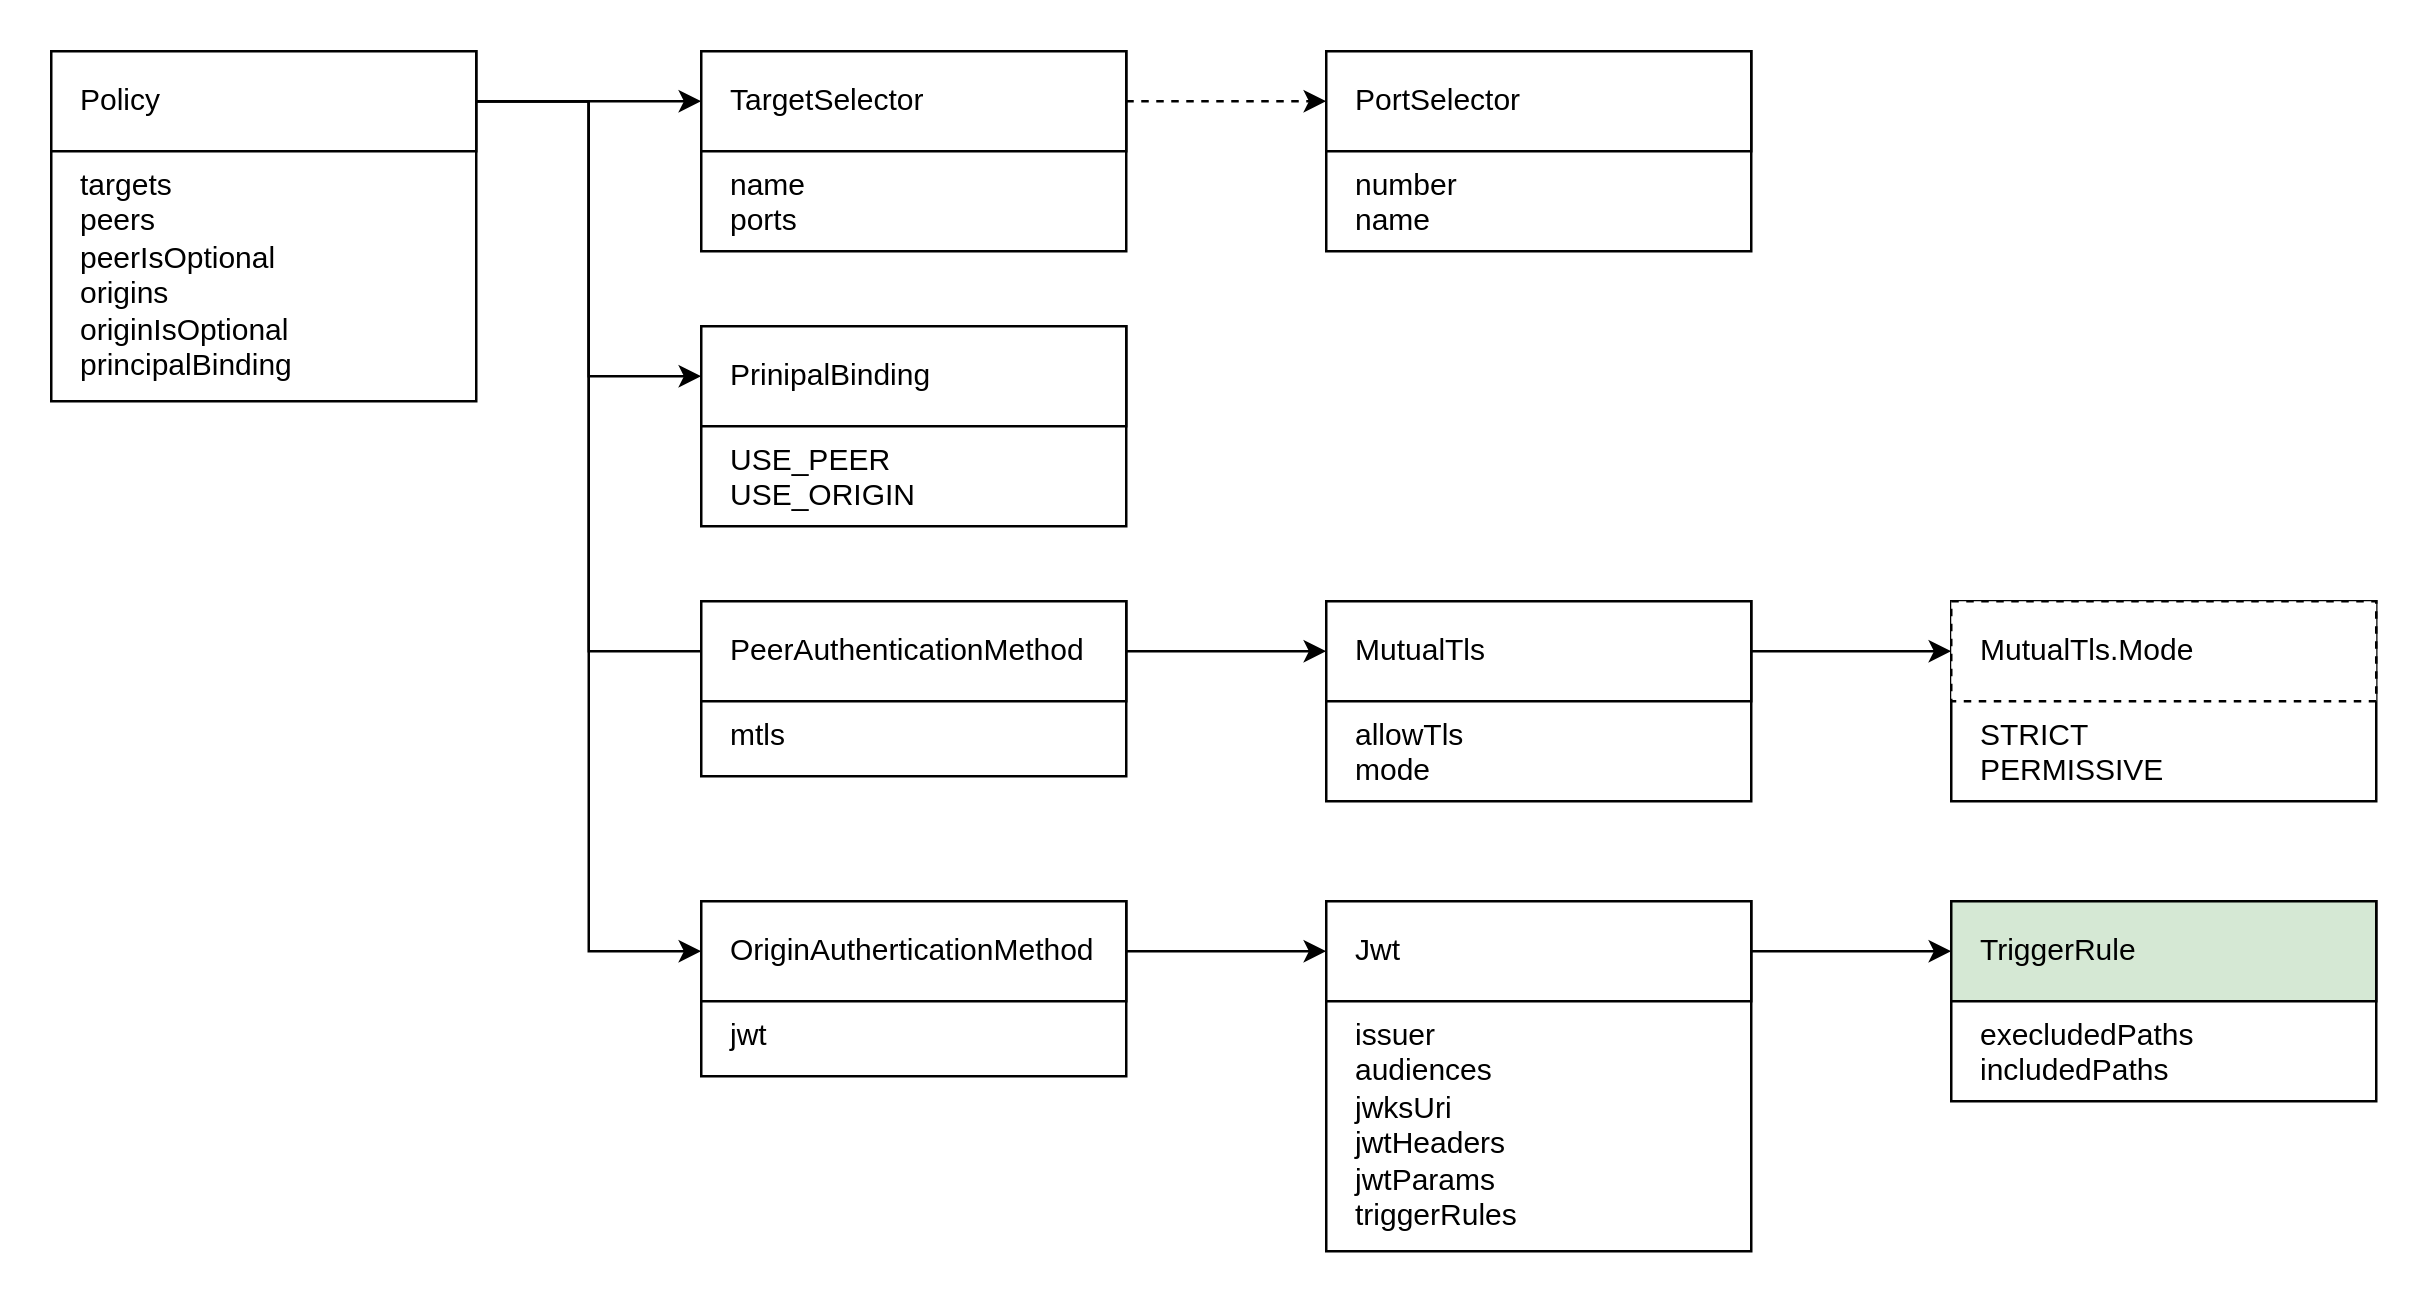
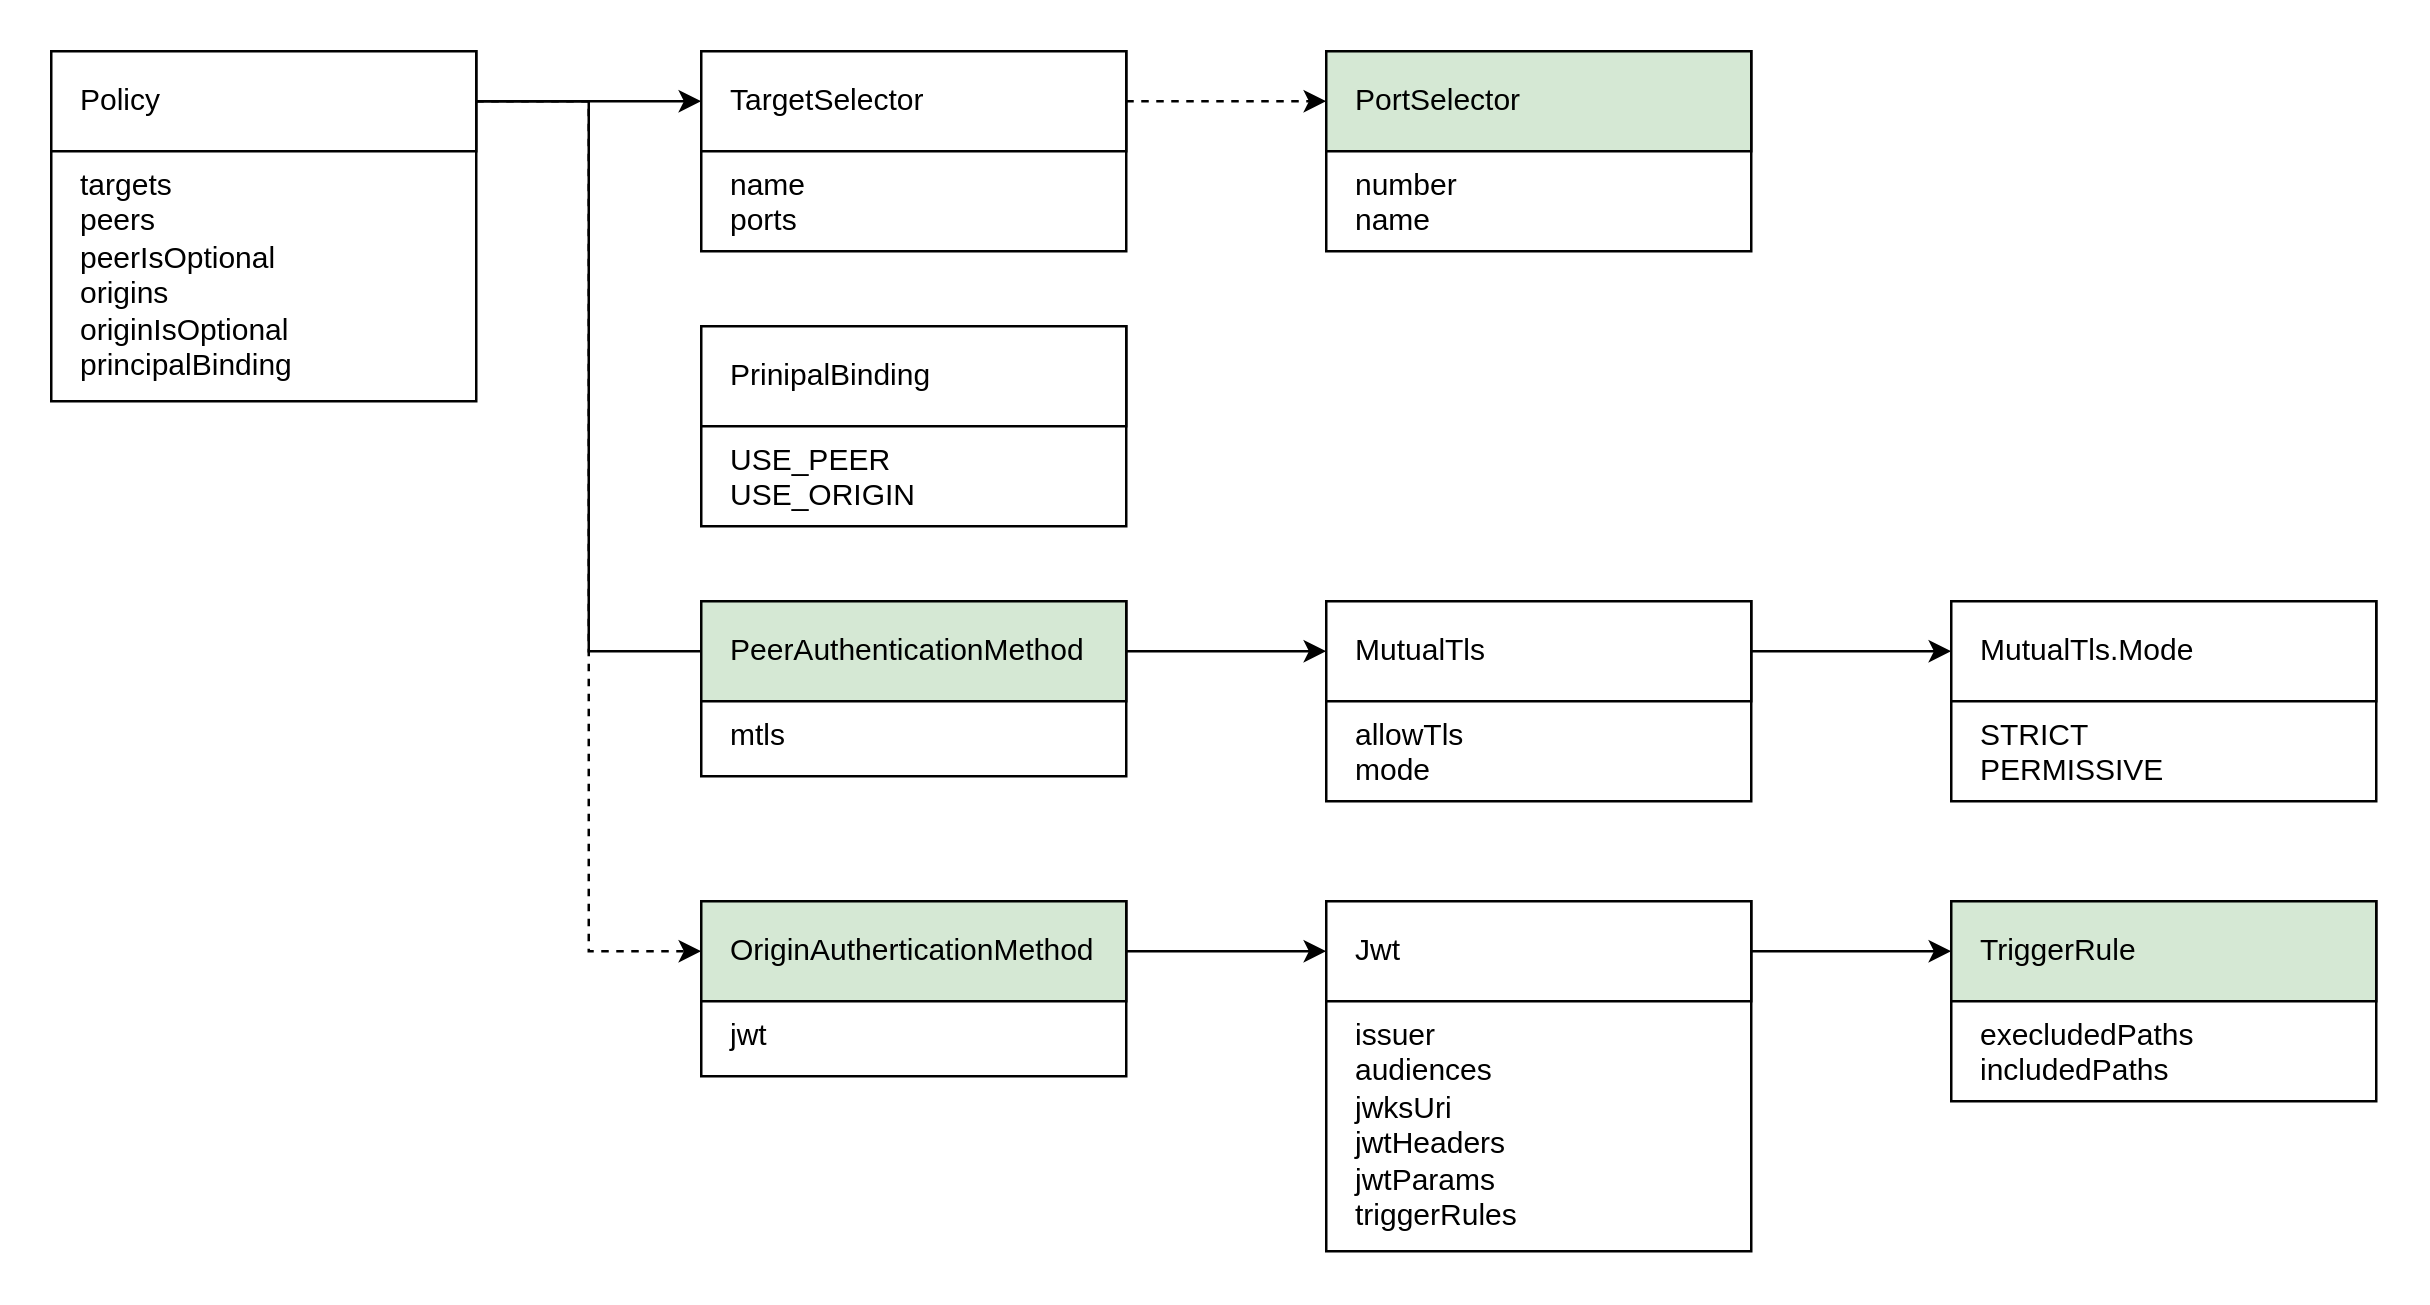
- <mxCell id="12" value="PortSelector" style="rounded=0;whiteSpace=wrap;html=1;align=left;spacingLeft=10;" vertex="1" parent="1"><mxGeometry x="530" y="20" width="170" height="40" as="geometry" /></mxCell>
+ <mxCell id="12" value="PortSelector" style="rounded=0;whiteSpace=wrap;html=1;align=left;spacingLeft=10;fillColor=#d5e8d4;" vertex="1" parent="1"><mxGeometry x="530" y="20" width="170" height="40" as="geometry" /></mxCell>
- <mxCell id="4" style="edgeStyle=orthogonalEdgeStyle;rounded=0;orthogonalLoop=1;jettySize=auto;html=1;entryX=0;entryY=0.5;entryDx=0;entryDy=0;" edge="1" parent="1" source="7" target="14"><mxGeometry relative="1" as="geometry" /></mxCell>
- <mxCell id="17" value="PeerAuthenticationMethod" style="rounded=0;whiteSpace=wrap;html=1;align=left;spacingLeft=10;" vertex="1" parent="1"><mxGeometry x="280" y="240" width="170" height="40" as="geometry" /></mxCell>
+ <mxCell id="17" value="PeerAuthenticationMethod" style="rounded=0;whiteSpace=wrap;html=1;align=left;spacingLeft=10;fillColor=#d5e8d4;" vertex="1" parent="1"><mxGeometry x="280" y="240" width="170" height="40" as="geometry" /></mxCell>
- <mxCell id="22" value="MutualTls.Mode" style="rounded=0;whiteSpace=wrap;html=1;align=left;spacingLeft=10;dashed=1;" vertex="1" parent="1"><mxGeometry x="780" y="240" width="170" height="40" as="geometry" /></mxCell>
+ <mxCell id="22" value="MutualTls.Mode" style="rounded=0;whiteSpace=wrap;html=1;align=left;spacingLeft=10;" vertex="1" parent="1"><mxGeometry x="780" y="240" width="170" height="40" as="geometry" /></mxCell>
- <mxCell id="6" style="edgeStyle=orthogonalEdgeStyle;rounded=0;orthogonalLoop=1;jettySize=auto;html=1;entryX=0;entryY=0.5;entryDx=0;entryDy=0;" edge="1" parent="1" source="7" target="25"><mxGeometry relative="1" as="geometry" /></mxCell>
+ <mxCell id="6" style="edgeStyle=orthogonalEdgeStyle;rounded=0;orthogonalLoop=1;jettySize=auto;html=1;entryX=0;entryY=0.5;entryDx=0;entryDy=0;dashed=1;" edge="1" parent="1" source="7" target="25"><mxGeometry relative="1" as="geometry" /></mxCell>
- <mxCell id="25" value="OriginAutherticationMethod" style="rounded=0;whiteSpace=wrap;html=1;align=left;spacingLeft=10;" vertex="1" parent="1"><mxGeometry x="280" y="360" width="170" height="40" as="geometry" /></mxCell>
+ <mxCell id="25" value="OriginAutherticationMethod" style="rounded=0;whiteSpace=wrap;html=1;align=left;spacingLeft=10;fillColor=#d5e8d4;" vertex="1" parent="1"><mxGeometry x="280" y="360" width="170" height="40" as="geometry" /></mxCell>
